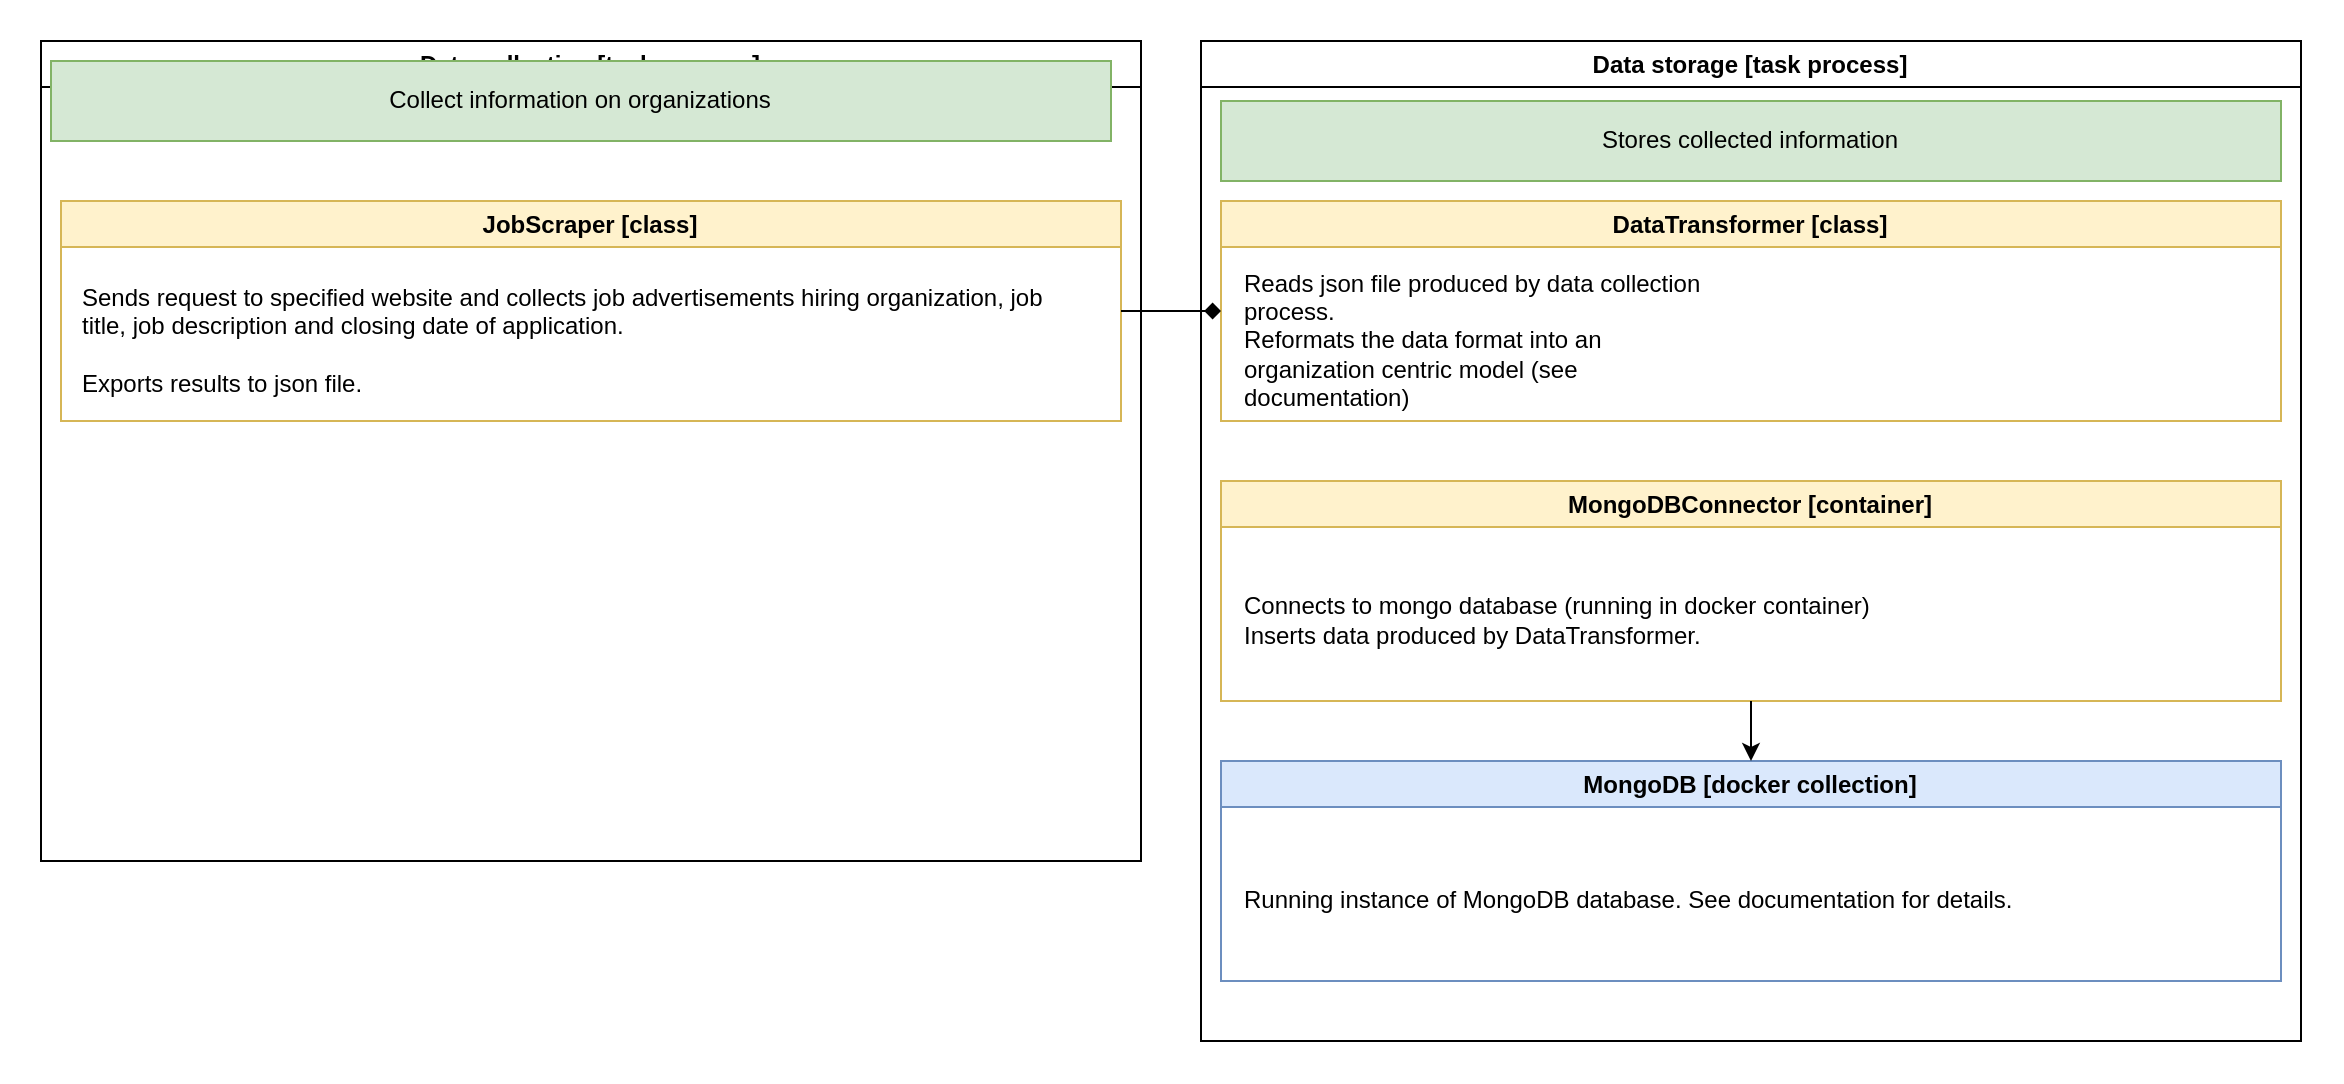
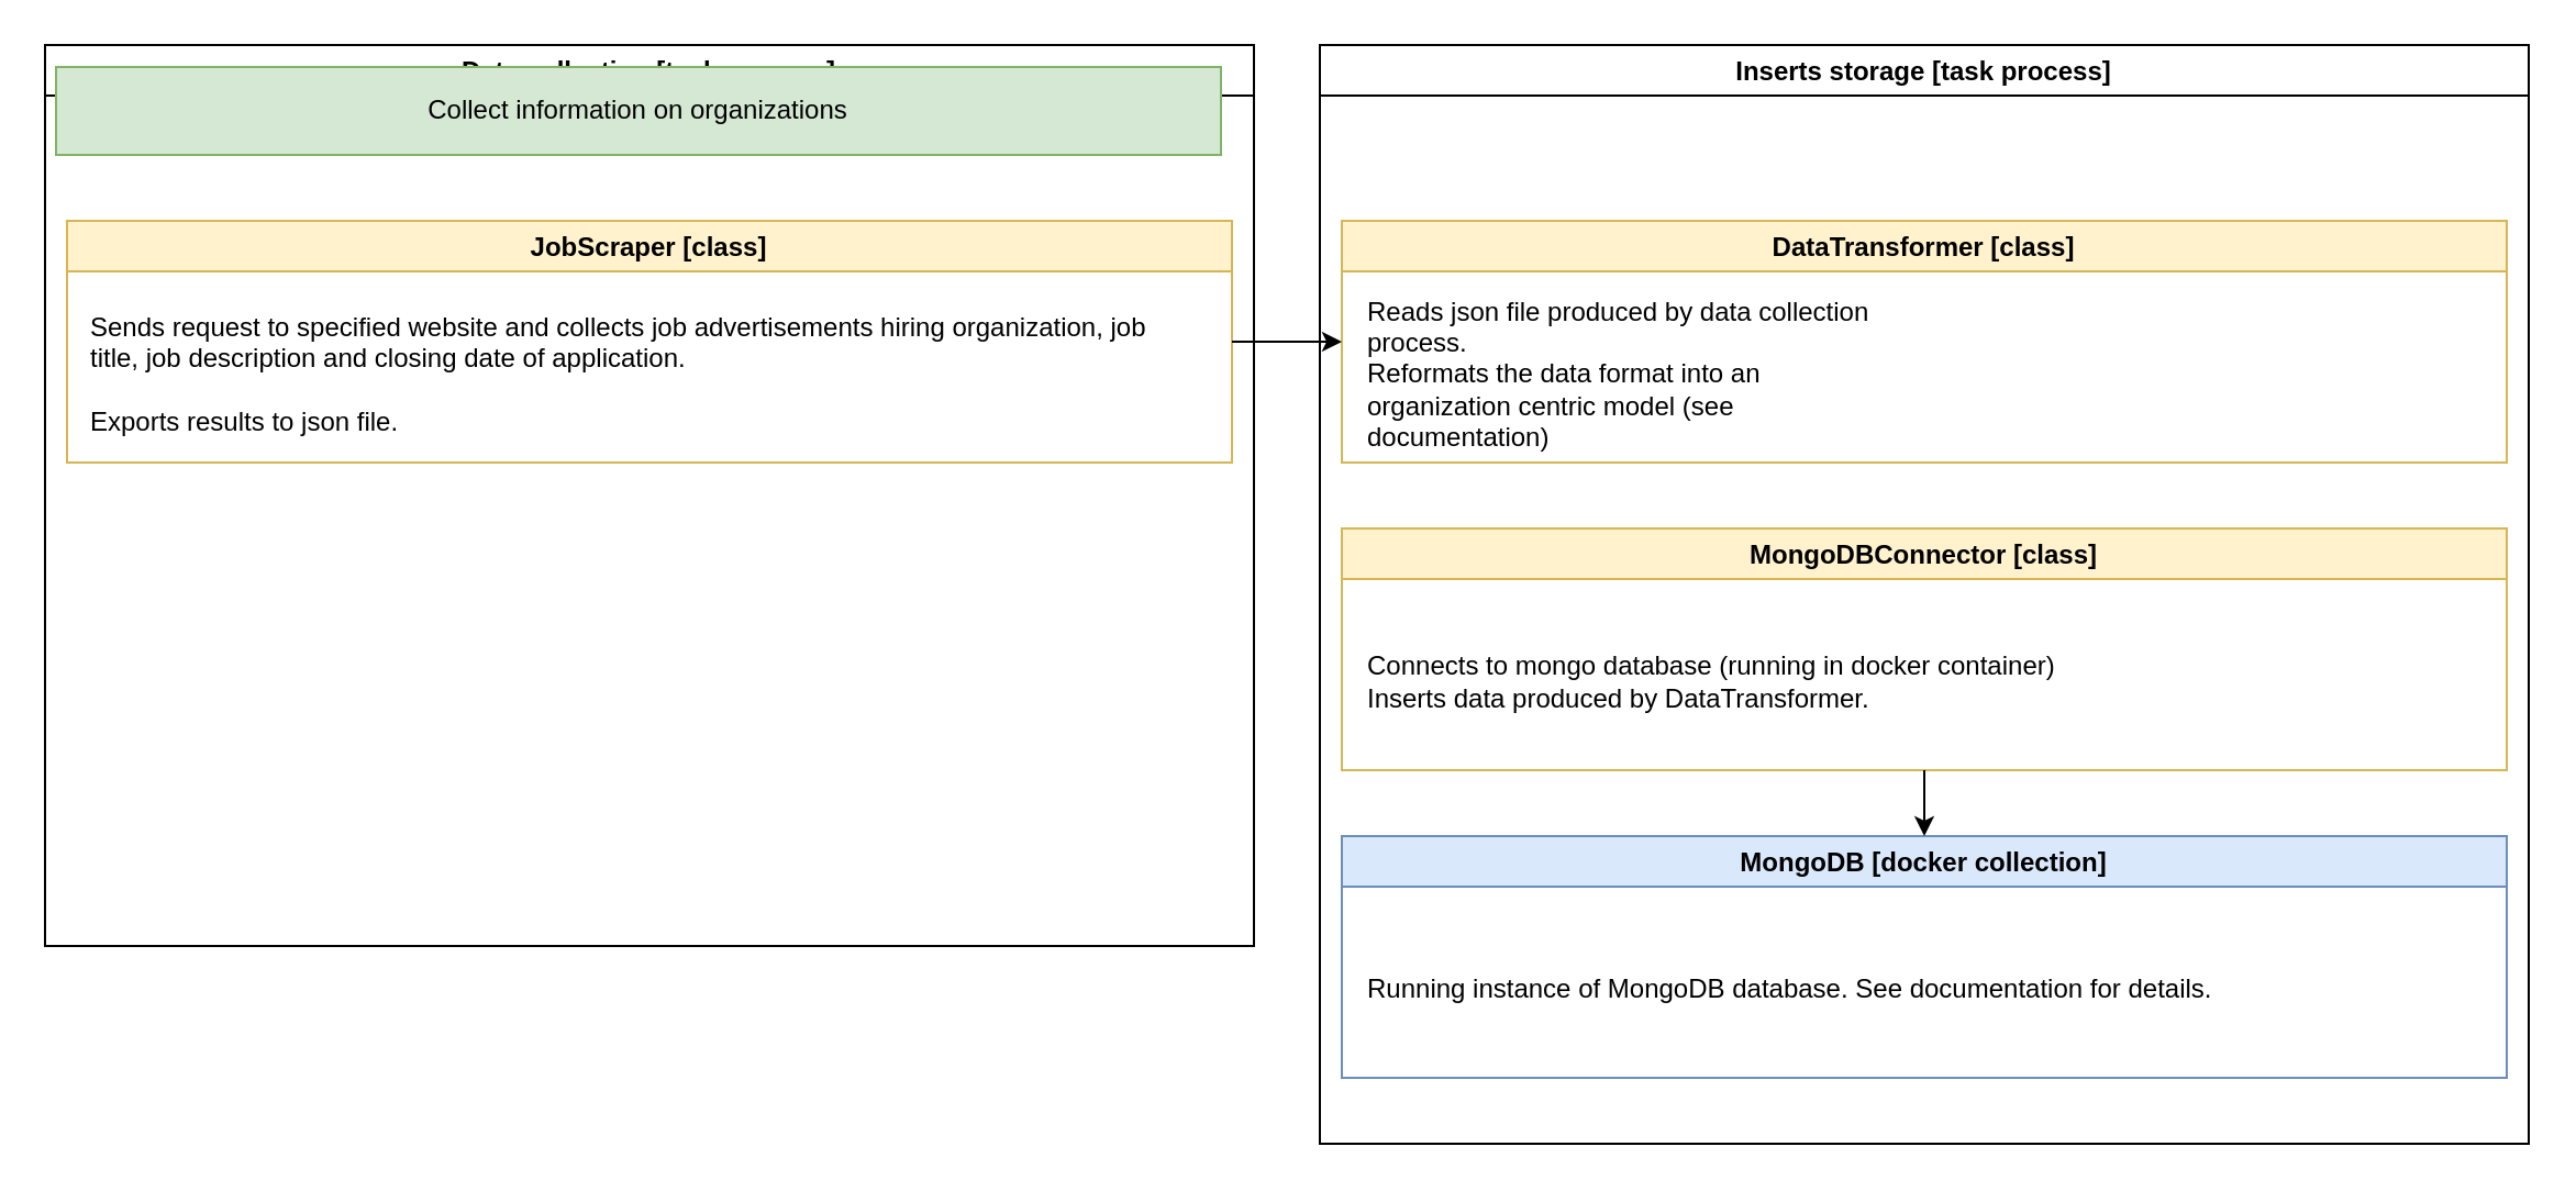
- <mxCell id="6" value="Data storage [task process]" style="swimlane;" vertex="1" parent="1"><mxGeometry x="600" y="20" width="550" height="500" as="geometry"><mxRectangle x="640" y="160" width="220" height="23" as="alternateBounds" /></mxGeometry></mxCell>
+ <mxCell id="6" value="Inserts storage [task process]" style="swimlane;" vertex="1" parent="1"><mxGeometry x="600" y="20" width="550" height="500" as="geometry"><mxRectangle x="640" y="160" width="220" height="23" as="alternateBounds" /></mxGeometry></mxCell>
- <mxCell id="9" value="Stores collected information" style="text;html=1;strokeColor=#82b366;fillColor=#d5e8d4;align=center;verticalAlign=middle;whiteSpace=wrap;rounded=0;" vertex="1" parent="6"><mxGeometry x="10" y="30" width="530" height="40" as="geometry" /></mxCell>
- <mxCell id="15" style="edgeStyle=orthogonalEdgeStyle;rounded=0;orthogonalLoop=1;jettySize=auto;html=1;entryX=0;entryY=0.5;entryDx=0;entryDy=0;endArrow=diamond;" edge="1" parent="1" source="3" target="7"><mxGeometry relative="1" as="geometry" /></mxCell>
+ <mxCell id="15" style="edgeStyle=orthogonalEdgeStyle;rounded=0;orthogonalLoop=1;jettySize=auto;html=1;entryX=0;entryY=0.5;entryDx=0;entryDy=0;" edge="1" parent="1" source="3" target="7"><mxGeometry relative="1" as="geometry" /></mxCell>
- <mxCell id="10" value="MongoDBConnector [container]" style="swimlane;fillColor=#fff2cc;strokeColor=#d6b656;" vertex="1" parent="6"><mxGeometry x="10" y="220" width="530" height="110" as="geometry"><mxRectangle x="10" y="30" width="140" height="23" as="alternateBounds" /></mxGeometry></mxCell>
+ <mxCell id="10" value="MongoDBConnector [class]" style="swimlane;fillColor=#fff2cc;strokeColor=#d6b656;" vertex="1" parent="6"><mxGeometry x="10" y="220" width="530" height="110" as="geometry"><mxRectangle x="10" y="30" width="140" height="23" as="alternateBounds" /></mxGeometry></mxCell>
